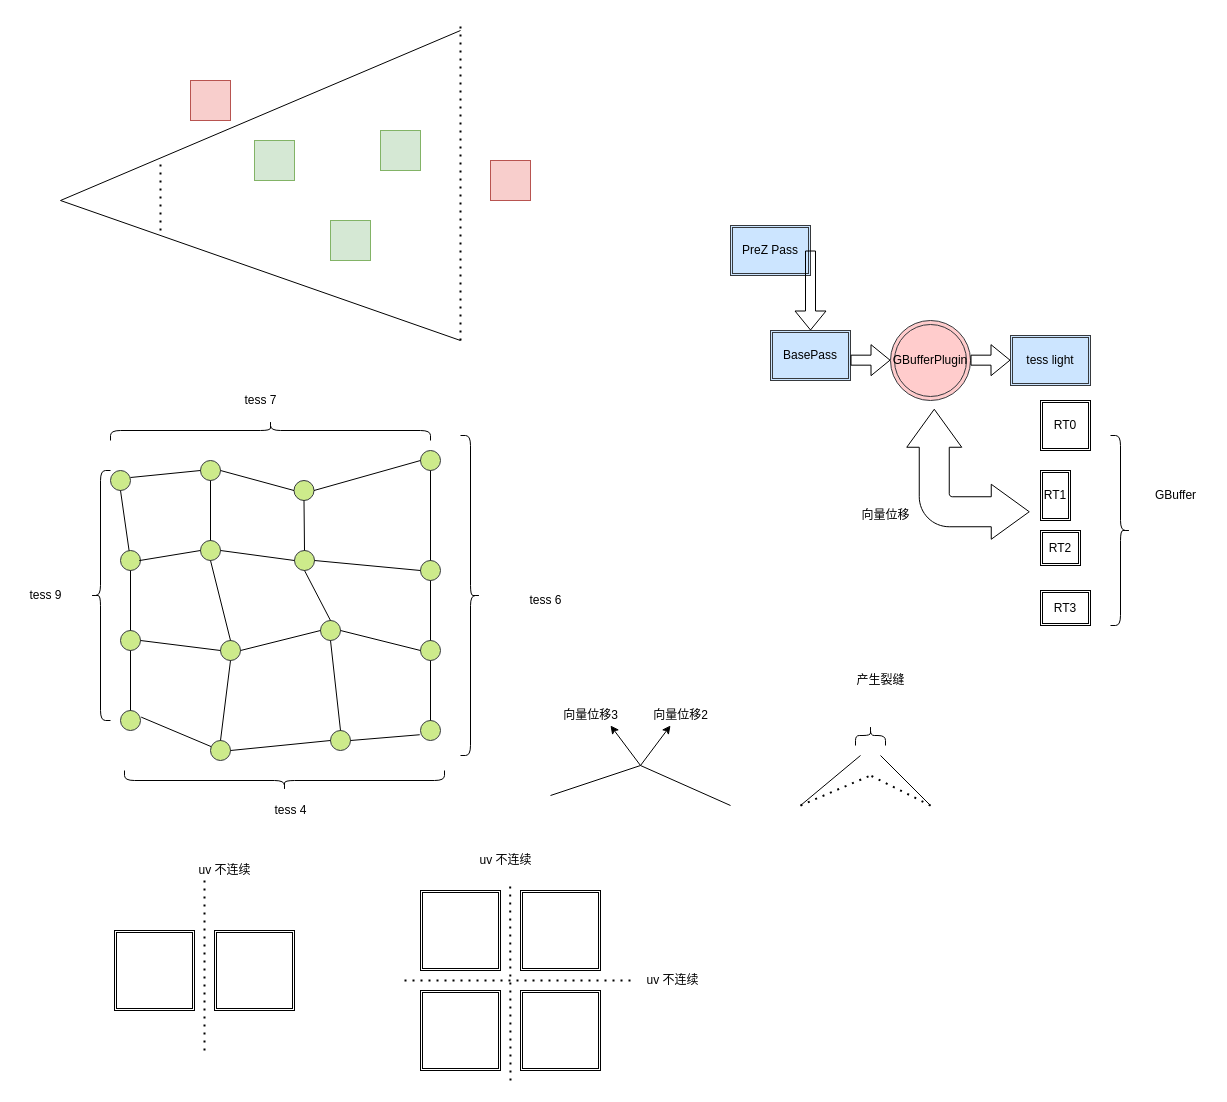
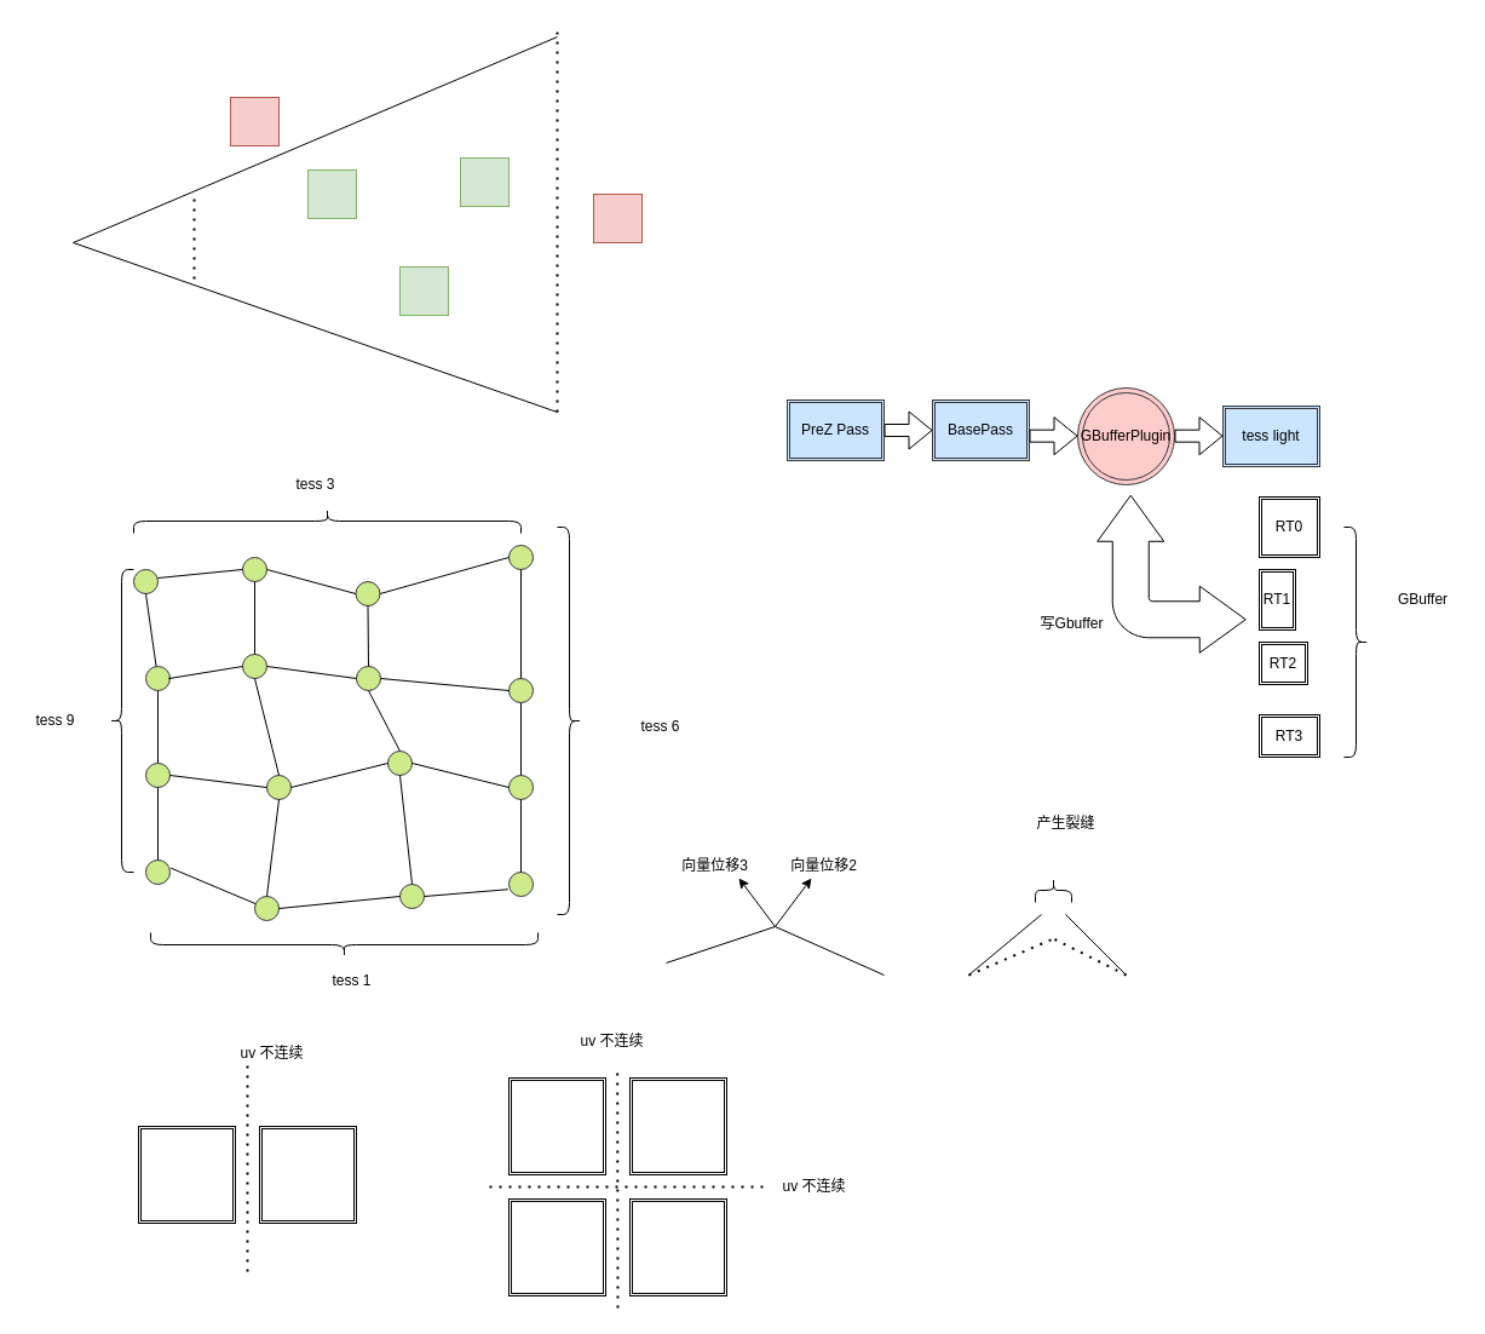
- <mxCell id="83" value="PreZ Pass" style="shape=ext;double=1;rounded=0;whiteSpace=wrap;html=1;fillColor=#cce5ff;strokeColor=#36393d;" vertex="1" parent="1"><mxGeometry x="730" y="225" width="80" height="50" as="geometry" /></mxCell>
+ <mxCell id="83" value="PreZ Pass" style="shape=ext;double=1;rounded=0;whiteSpace=wrap;html=1;fillColor=#cce5ff;strokeColor=#36393d;" vertex="1" parent="1"><mxGeometry x="650" y="330" width="80" height="50" as="geometry" /></mxCell>
- <mxCell id="58" value="tess 7" style="text;html=1;align=center;verticalAlign=middle;resizable=0;points=[];autosize=1;strokeColor=none;fillColor=none;" vertex="1" parent="1"><mxGeometry x="235" y="390" width="50" height="20" as="geometry" /></mxCell>
+ <mxCell id="58" value="tess 3" style="text;html=1;align=center;verticalAlign=middle;resizable=0;points=[];autosize=1;strokeColor=none;fillColor=none;" vertex="1" parent="1"><mxGeometry x="235" y="390" width="50" height="20" as="geometry" /></mxCell>
- <mxCell id="90" value="RT0" style="shape=ext;double=1;whiteSpace=wrap;html=1;aspect=fixed;" vertex="1" parent="1"><mxGeometry x="1040" y="400" width="50" height="50" as="geometry" /></mxCell>
+ <mxCell id="90" value="RT0" style="shape=ext;double=1;whiteSpace=wrap;html=1;aspect=fixed;" vertex="1" parent="1"><mxGeometry x="1040" y="410" width="50" height="50" as="geometry" /></mxCell>
- <mxCell id="97" value="向量位移&lt;br&gt;" style="text;html=1;align=center;verticalAlign=middle;resizable=0;points=[];autosize=1;strokeColor=none;fillColor=none;" vertex="1" parent="1"><mxGeometry x="850" y="505" width="70" height="20" as="geometry" /></mxCell>
+ <mxCell id="97" value="写Gbuffer&lt;br&gt;" style="text;html=1;align=center;verticalAlign=middle;resizable=0;points=[];autosize=1;strokeColor=none;fillColor=none;" vertex="1" parent="1"><mxGeometry x="850" y="505" width="70" height="20" as="geometry" /></mxCell>
- <mxCell id="56" value="tess 4" style="text;html=1;align=center;verticalAlign=middle;resizable=0;points=[];autosize=1;strokeColor=none;fillColor=none;" vertex="1" parent="1"><mxGeometry x="265" y="800" width="50" height="20" as="geometry" /></mxCell>
+ <mxCell id="56" value="tess 1" style="text;html=1;align=center;verticalAlign=middle;resizable=0;points=[];autosize=1;strokeColor=none;fillColor=none;" vertex="1" parent="1"><mxGeometry x="265" y="800" width="50" height="20" as="geometry" /></mxCell>
